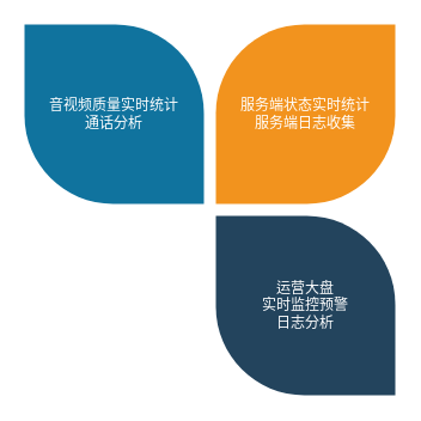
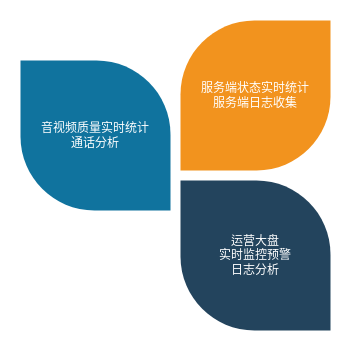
- <mxCell id="2" value="音视频质量实时统计&lt;br&gt;通话分析" style="shape=mxgraph.basic.diag_round_rect;dx=37;flipH=1;html=1;fillColor=#10739E;strokeColor=none;shadow=0;fontSize=12;fontColor=#FFFFFF;align=center;fontStyle=0;whiteSpace=wrap;strokeWidth=8;" vertex="1" parent="1"><mxGeometry x="20" y="20" width="150" height="150" as="geometry" /></mxCell>
+ <mxCell id="2" value="音视频质量实时统计&lt;br&gt;通话分析" style="shape=mxgraph.basic.diag_round_rect;dx=37;flipH=1;html=1;fillColor=#10739E;strokeColor=none;shadow=0;fontSize=12;fontColor=#FFFFFF;align=center;fontStyle=0;whiteSpace=wrap;strokeWidth=8;" vertex="1" parent="1"><mxGeometry x="20" y="60" width="150" height="150" as="geometry" /></mxCell>
